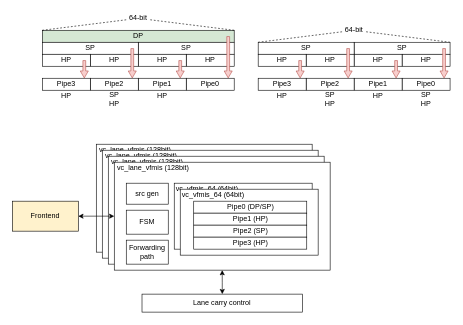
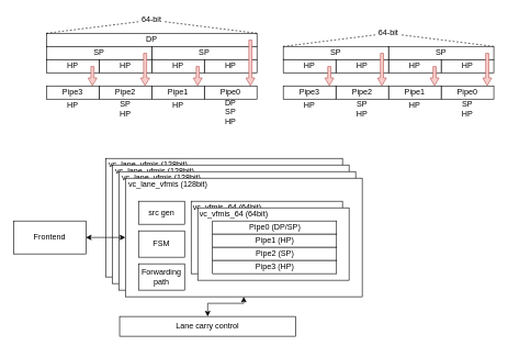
- <mxCell id="92" value="DP" style="rounded=0;whiteSpace=wrap;html=1;fillColor=#d5e8d4;" parent="91" vertex="1"><mxGeometry width="320" height="20" as="geometry" /></mxCell>
+ <mxCell id="92" value="DP" style="rounded=0;whiteSpace=wrap;html=1;" parent="91" vertex="1"><mxGeometry width="320" height="20" as="geometry" /></mxCell>
+ <mxCell id="110" value="DP&lt;br&gt;SP&lt;br&gt;HP" style="text;html=1;strokeColor=none;fillColor=none;align=center;verticalAlign=middle;whiteSpace=wrap;rounded=0;" vertex="1" parent="90"><mxGeometry x="260" y="130" width="40" height="40" as="geometry" /></mxCell>
- <mxCell id="2" value="Frontend" style="rounded=0;whiteSpace=wrap;html=1;fillColor=#fff2cc;" parent="1" vertex="1"><mxGeometry x="20" y="335" width="110" height="50" as="geometry" /></mxCell>
+ <mxCell id="2" value="Frontend" style="rounded=0;whiteSpace=wrap;html=1;" parent="1" vertex="1"><mxGeometry x="20" y="335" width="110" height="50" as="geometry" /></mxCell>
- <mxCell id="4" value="Lane carry control" style="rounded=0;whiteSpace=wrap;html=1;" parent="1" vertex="1"><mxGeometry x="236.25" y="490" width="267.5" height="30" as="geometry" /></mxCell>
+ <mxCell id="4" value="Lane carry control" style="rounded=0;whiteSpace=wrap;html=1;" parent="1" vertex="1"><mxGeometry x="181.25" y="480" width="267.5" height="30" as="geometry" /></mxCell>
